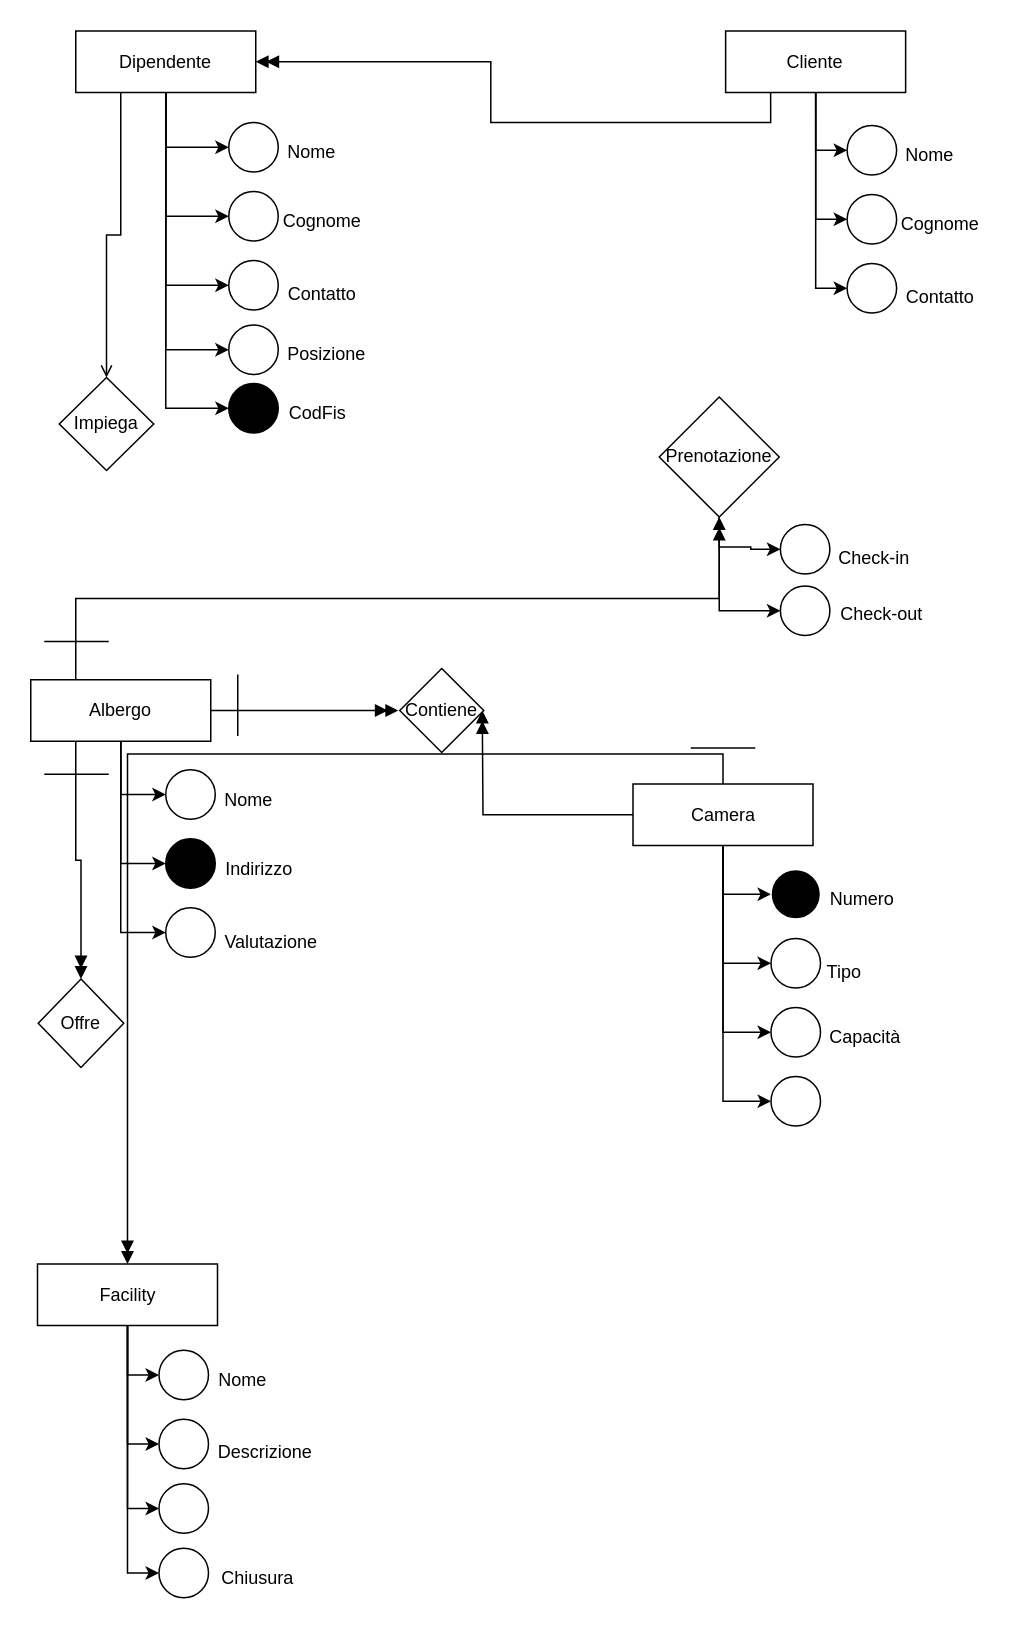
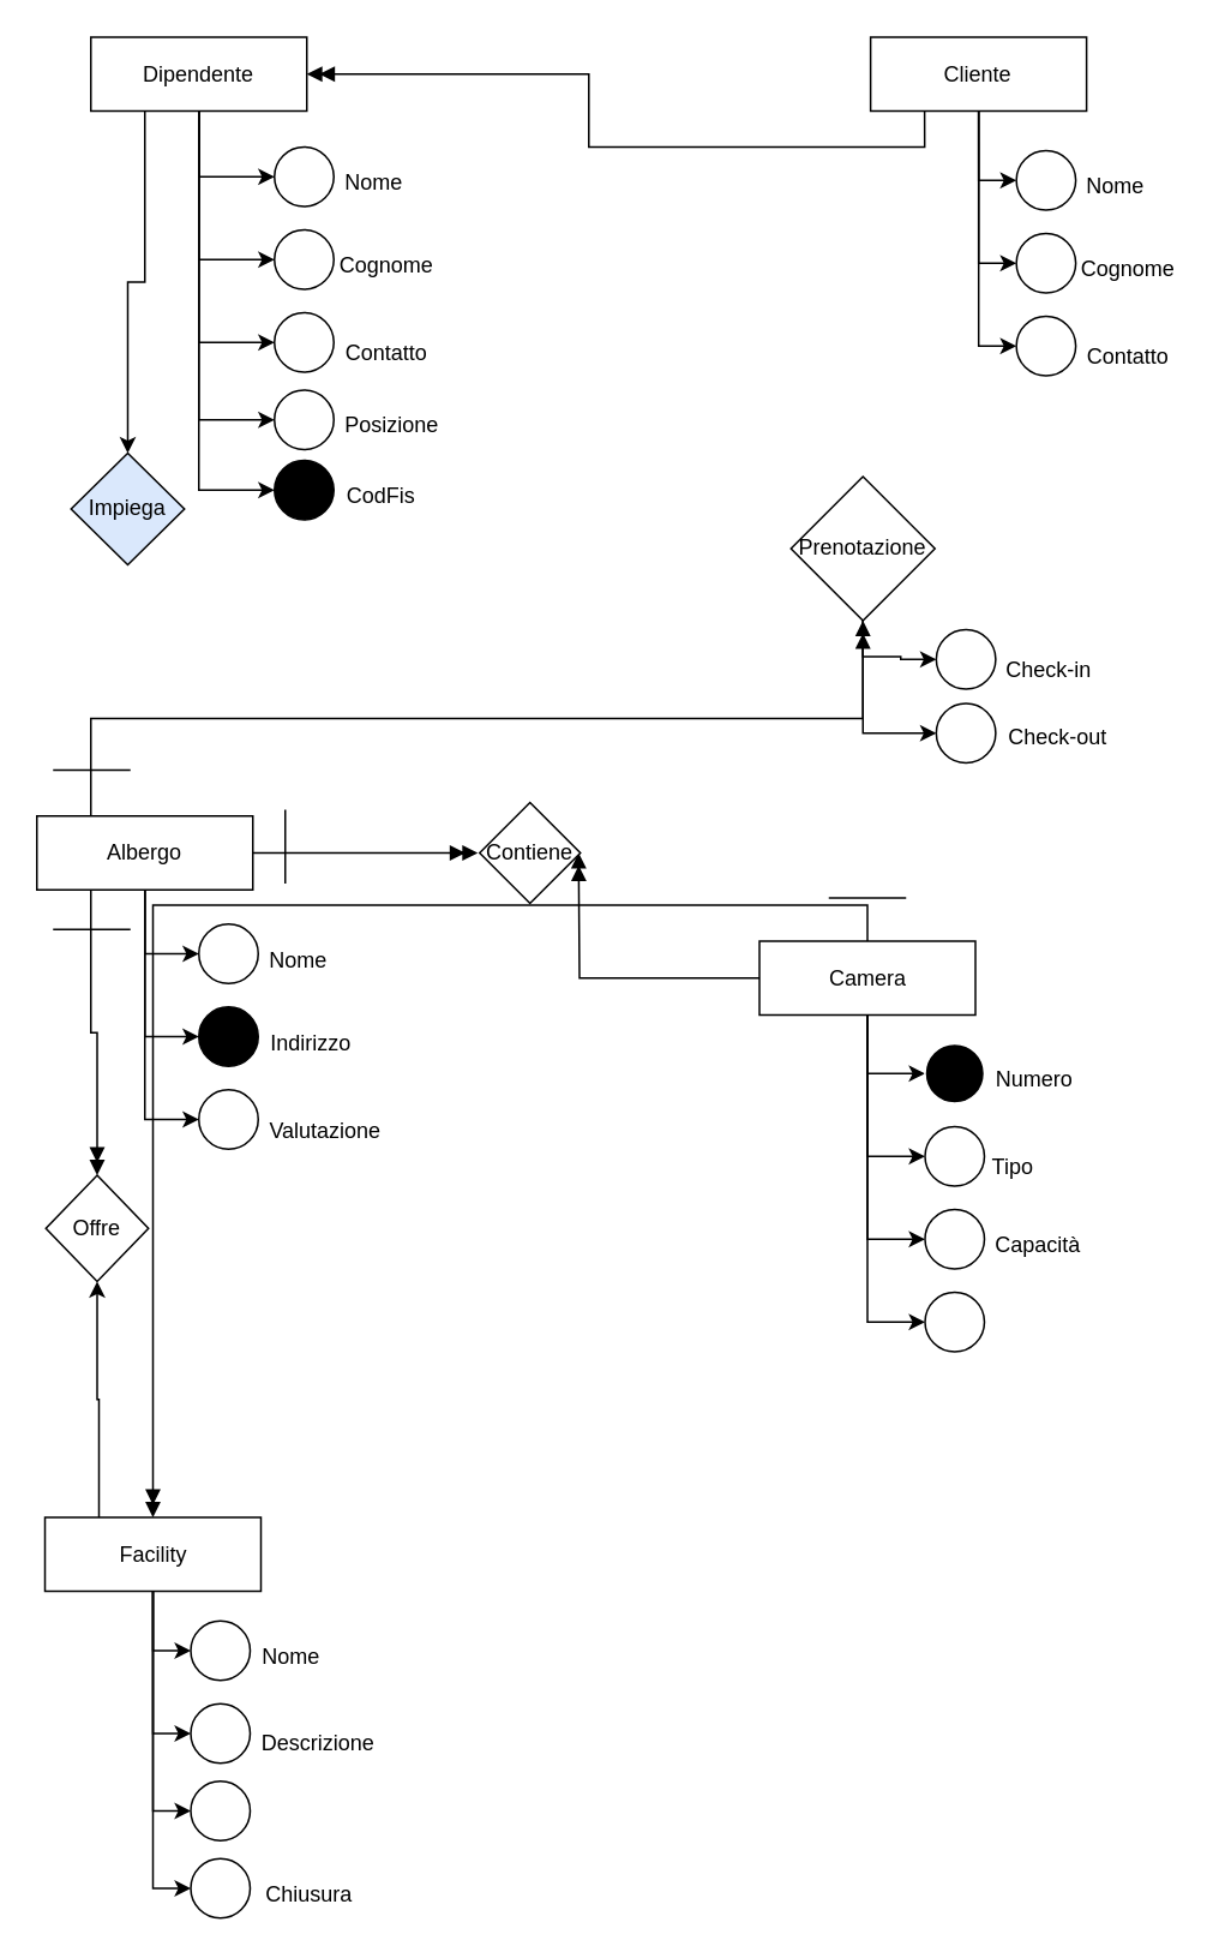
- <mxCell id="24" style="edgeStyle=orthogonalEdgeStyle;rounded=0;orthogonalLoop=1;jettySize=auto;html=1;exitX=0.25;exitY=1;exitDx=0;exitDy=0;entryX=0.5;entryY=0;entryDx=0;entryDy=0;endArrow=open;" edge="1" parent="1" source="26" target="80"><mxGeometry relative="1" as="geometry" /></mxCell>
+ <mxCell id="24" style="edgeStyle=orthogonalEdgeStyle;rounded=0;orthogonalLoop=1;jettySize=auto;html=1;exitX=0.25;exitY=1;exitDx=0;exitDy=0;entryX=0.5;entryY=0;entryDx=0;entryDy=0;" edge="1" parent="1" source="26" target="80"><mxGeometry relative="1" as="geometry" /></mxCell>
- <mxCell id="80" value="Impiega" style="rhombus;whiteSpace=wrap;html=1;" vertex="1" parent="1"><mxGeometry x="39" y="251" width="63" height="62" as="geometry" /></mxCell>
+ <mxCell id="80" value="Impiega" style="rhombus;whiteSpace=wrap;html=1;fillColor=#dae8fc;" vertex="1" parent="1"><mxGeometry x="39" y="251" width="63" height="62" as="geometry" /></mxCell>
+ <mxCell id="31" style="edgeStyle=orthogonalEdgeStyle;rounded=0;orthogonalLoop=1;jettySize=auto;html=1;exitX=0.25;exitY=0;exitDx=0;exitDy=0;entryX=0.5;entryY=1;entryDx=0;entryDy=0;" edge="1" parent="1" source="32" target="78"><mxGeometry relative="1" as="geometry" /></mxCell>
